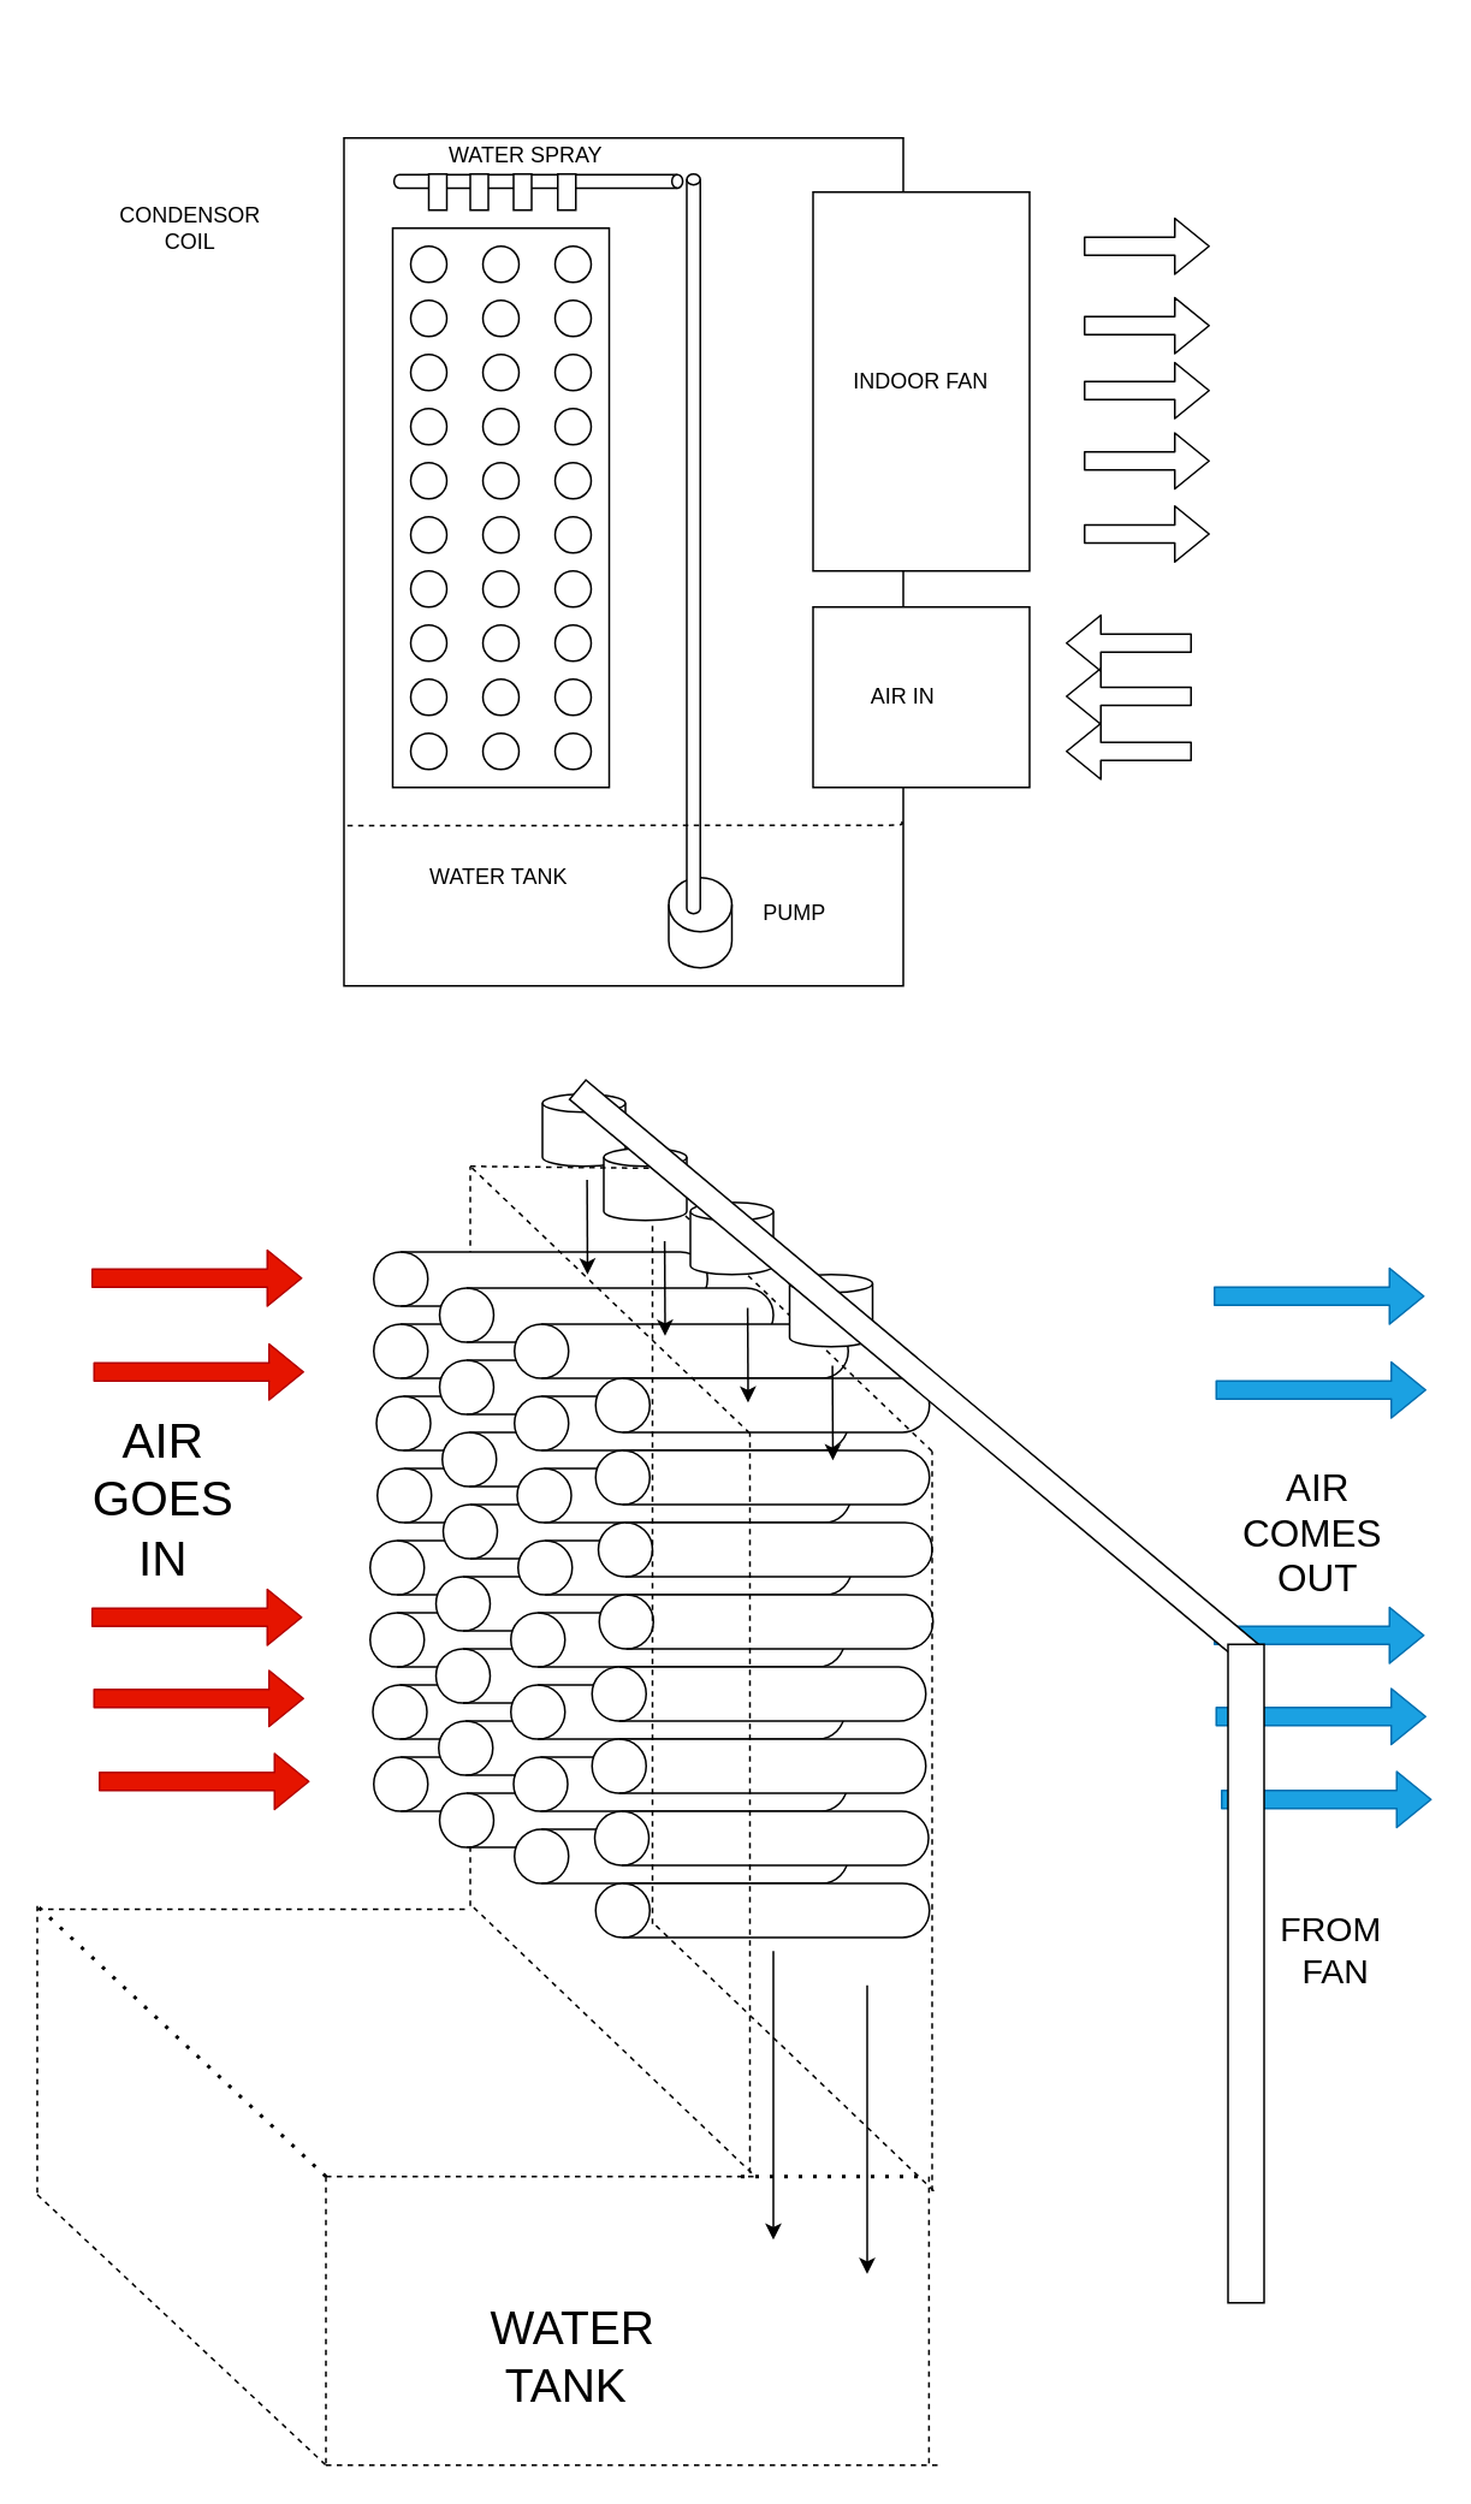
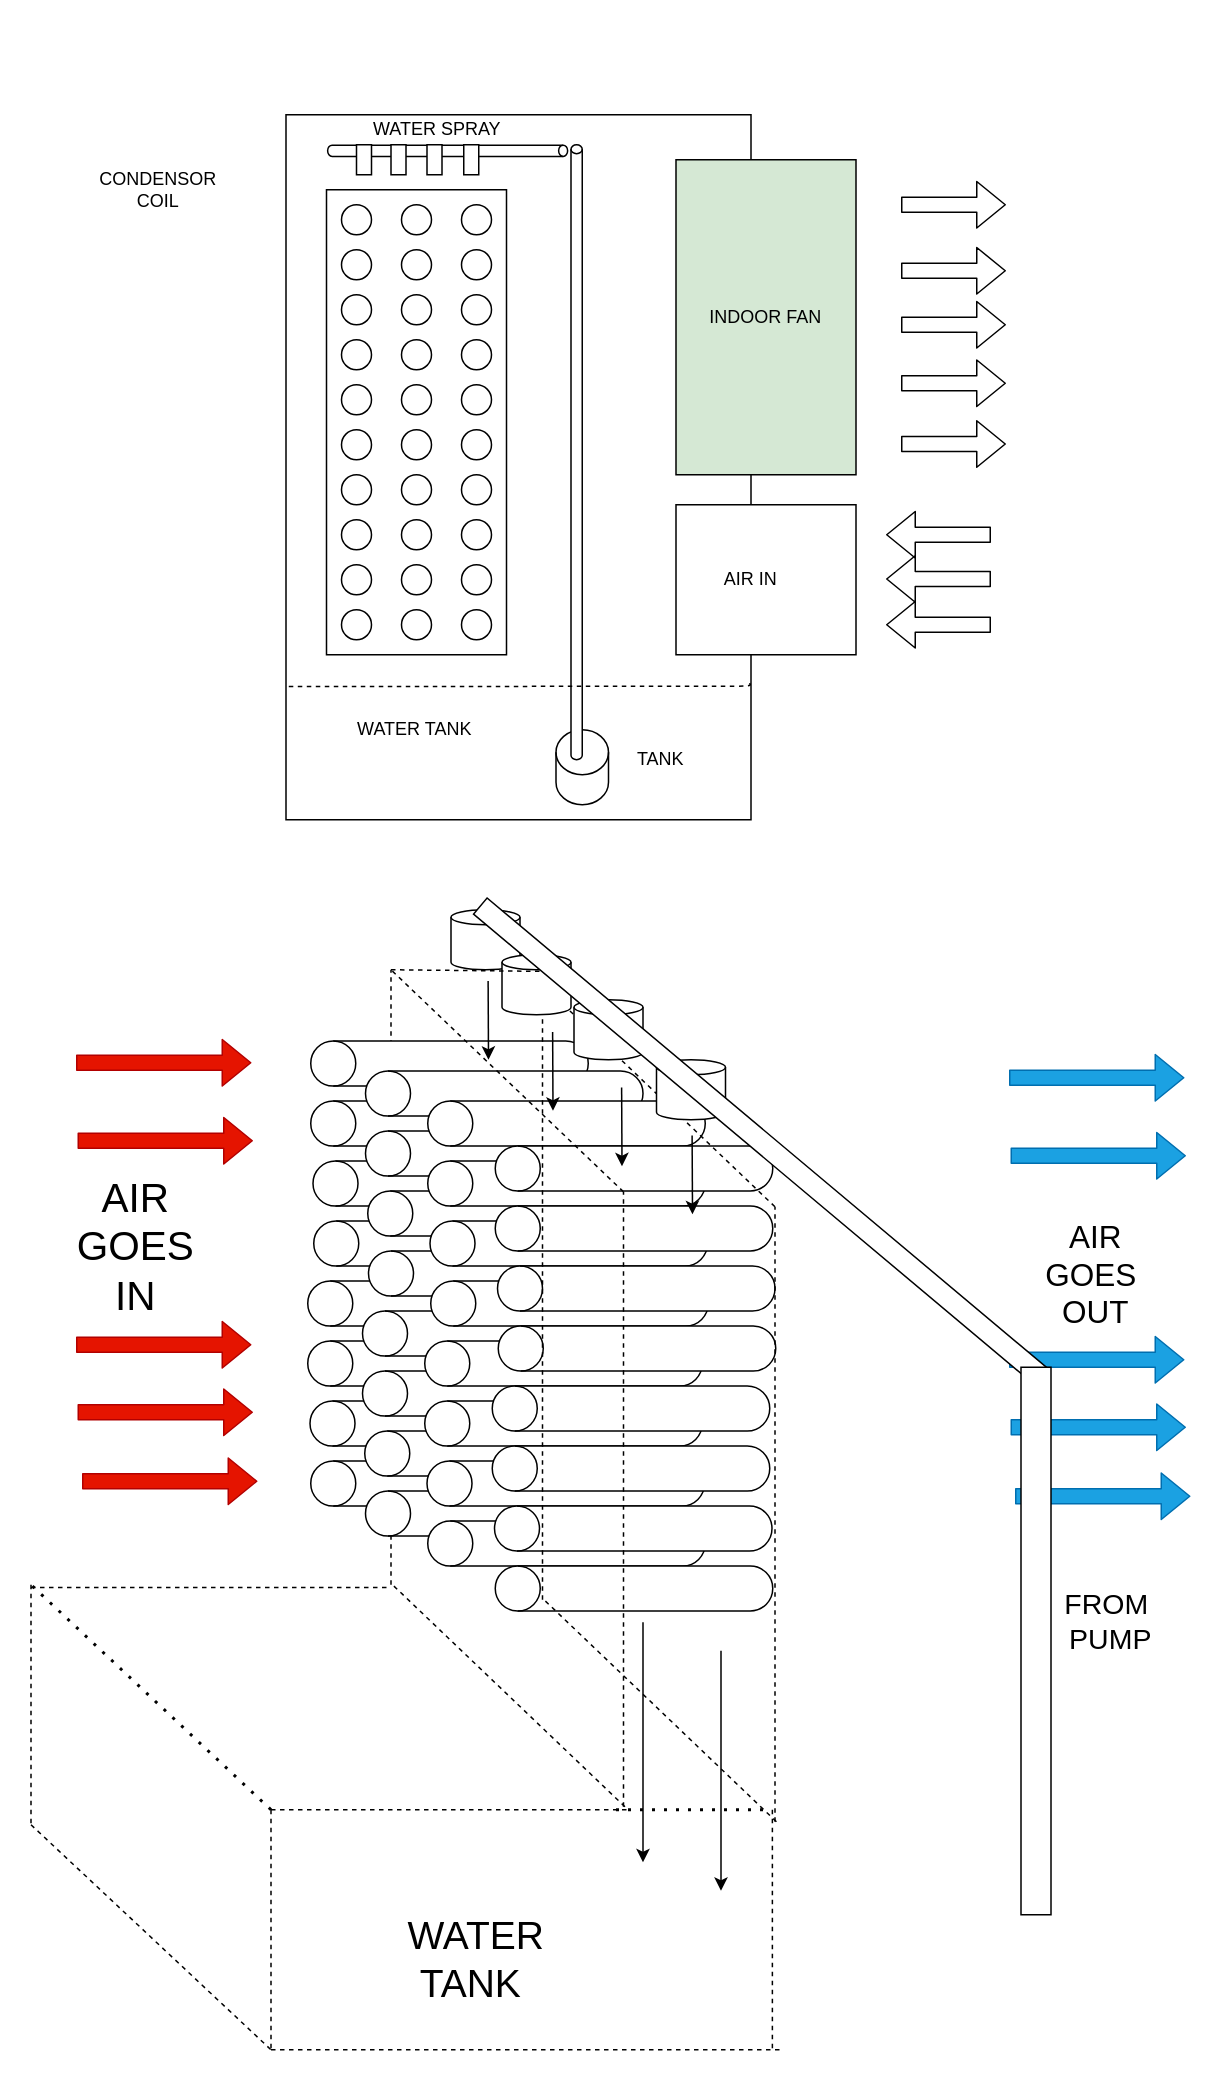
- <mxCell id="51" value="INDOOR FAN" style="rounded=0;whiteSpace=wrap;html=1;" vertex="1" parent="1"><mxGeometry x="450" y="106" width="120" height="210" as="geometry" /></mxCell>
+ <mxCell id="51" value="INDOOR FAN" style="rounded=0;whiteSpace=wrap;html=1;fillColor=#d5e8d4;" vertex="1" parent="1"><mxGeometry x="450" y="106" width="120" height="210" as="geometry" /></mxCell>
- <mxCell id="53" value="PUMP" style="text;html=1;strokeColor=none;fillColor=none;align=center;verticalAlign=middle;whiteSpace=wrap;rounded=0;" vertex="1" parent="1"><mxGeometry x="420" y="496" width="40" height="20" as="geometry" /></mxCell>
+ <mxCell id="53" value="TANK" style="text;html=1;strokeColor=none;fillColor=none;align=center;verticalAlign=middle;whiteSpace=wrap;rounded=0;" vertex="1" parent="1"><mxGeometry x="420" y="496" width="40" height="20" as="geometry" /></mxCell>
- <mxCell id="112" value="&lt;font style=&quot;font-size: 21px&quot;&gt;AIR&lt;br&gt;COMES&amp;nbsp;&lt;br&gt;OUT&lt;/font&gt;" style="text;html=1;strokeColor=none;fillColor=none;align=center;verticalAlign=middle;whiteSpace=wrap;rounded=0;" vertex="1" parent="1"><mxGeometry x="710" y="838.5" width="40" height="20" as="geometry" /></mxCell>
+ <mxCell id="112" value="&lt;font style=&quot;font-size: 21px&quot;&gt;AIR&lt;br&gt;GOES&amp;nbsp;&lt;br&gt;OUT&lt;/font&gt;" style="text;html=1;strokeColor=none;fillColor=none;align=center;verticalAlign=middle;whiteSpace=wrap;rounded=0;" vertex="1" parent="1"><mxGeometry x="710" y="838.5" width="40" height="20" as="geometry" /></mxCell>
- <mxCell id="110" value="&lt;font style=&quot;font-size: 19px&quot;&gt;FROM&amp;nbsp;&lt;br&gt;FAN&lt;/font&gt;" style="text;html=1;strokeColor=none;fillColor=none;align=center;verticalAlign=middle;whiteSpace=wrap;rounded=0;" vertex="1" parent="1"><mxGeometry x="720" y="1071" width="40" height="20" as="geometry" /></mxCell>
+ <mxCell id="110" value="&lt;font style=&quot;font-size: 19px&quot;&gt;FROM&amp;nbsp;&lt;br&gt;PUMP&lt;/font&gt;" style="text;html=1;strokeColor=none;fillColor=none;align=center;verticalAlign=middle;whiteSpace=wrap;rounded=0;" vertex="1" parent="1"><mxGeometry x="720" y="1071" width="40" height="20" as="geometry" /></mxCell>
